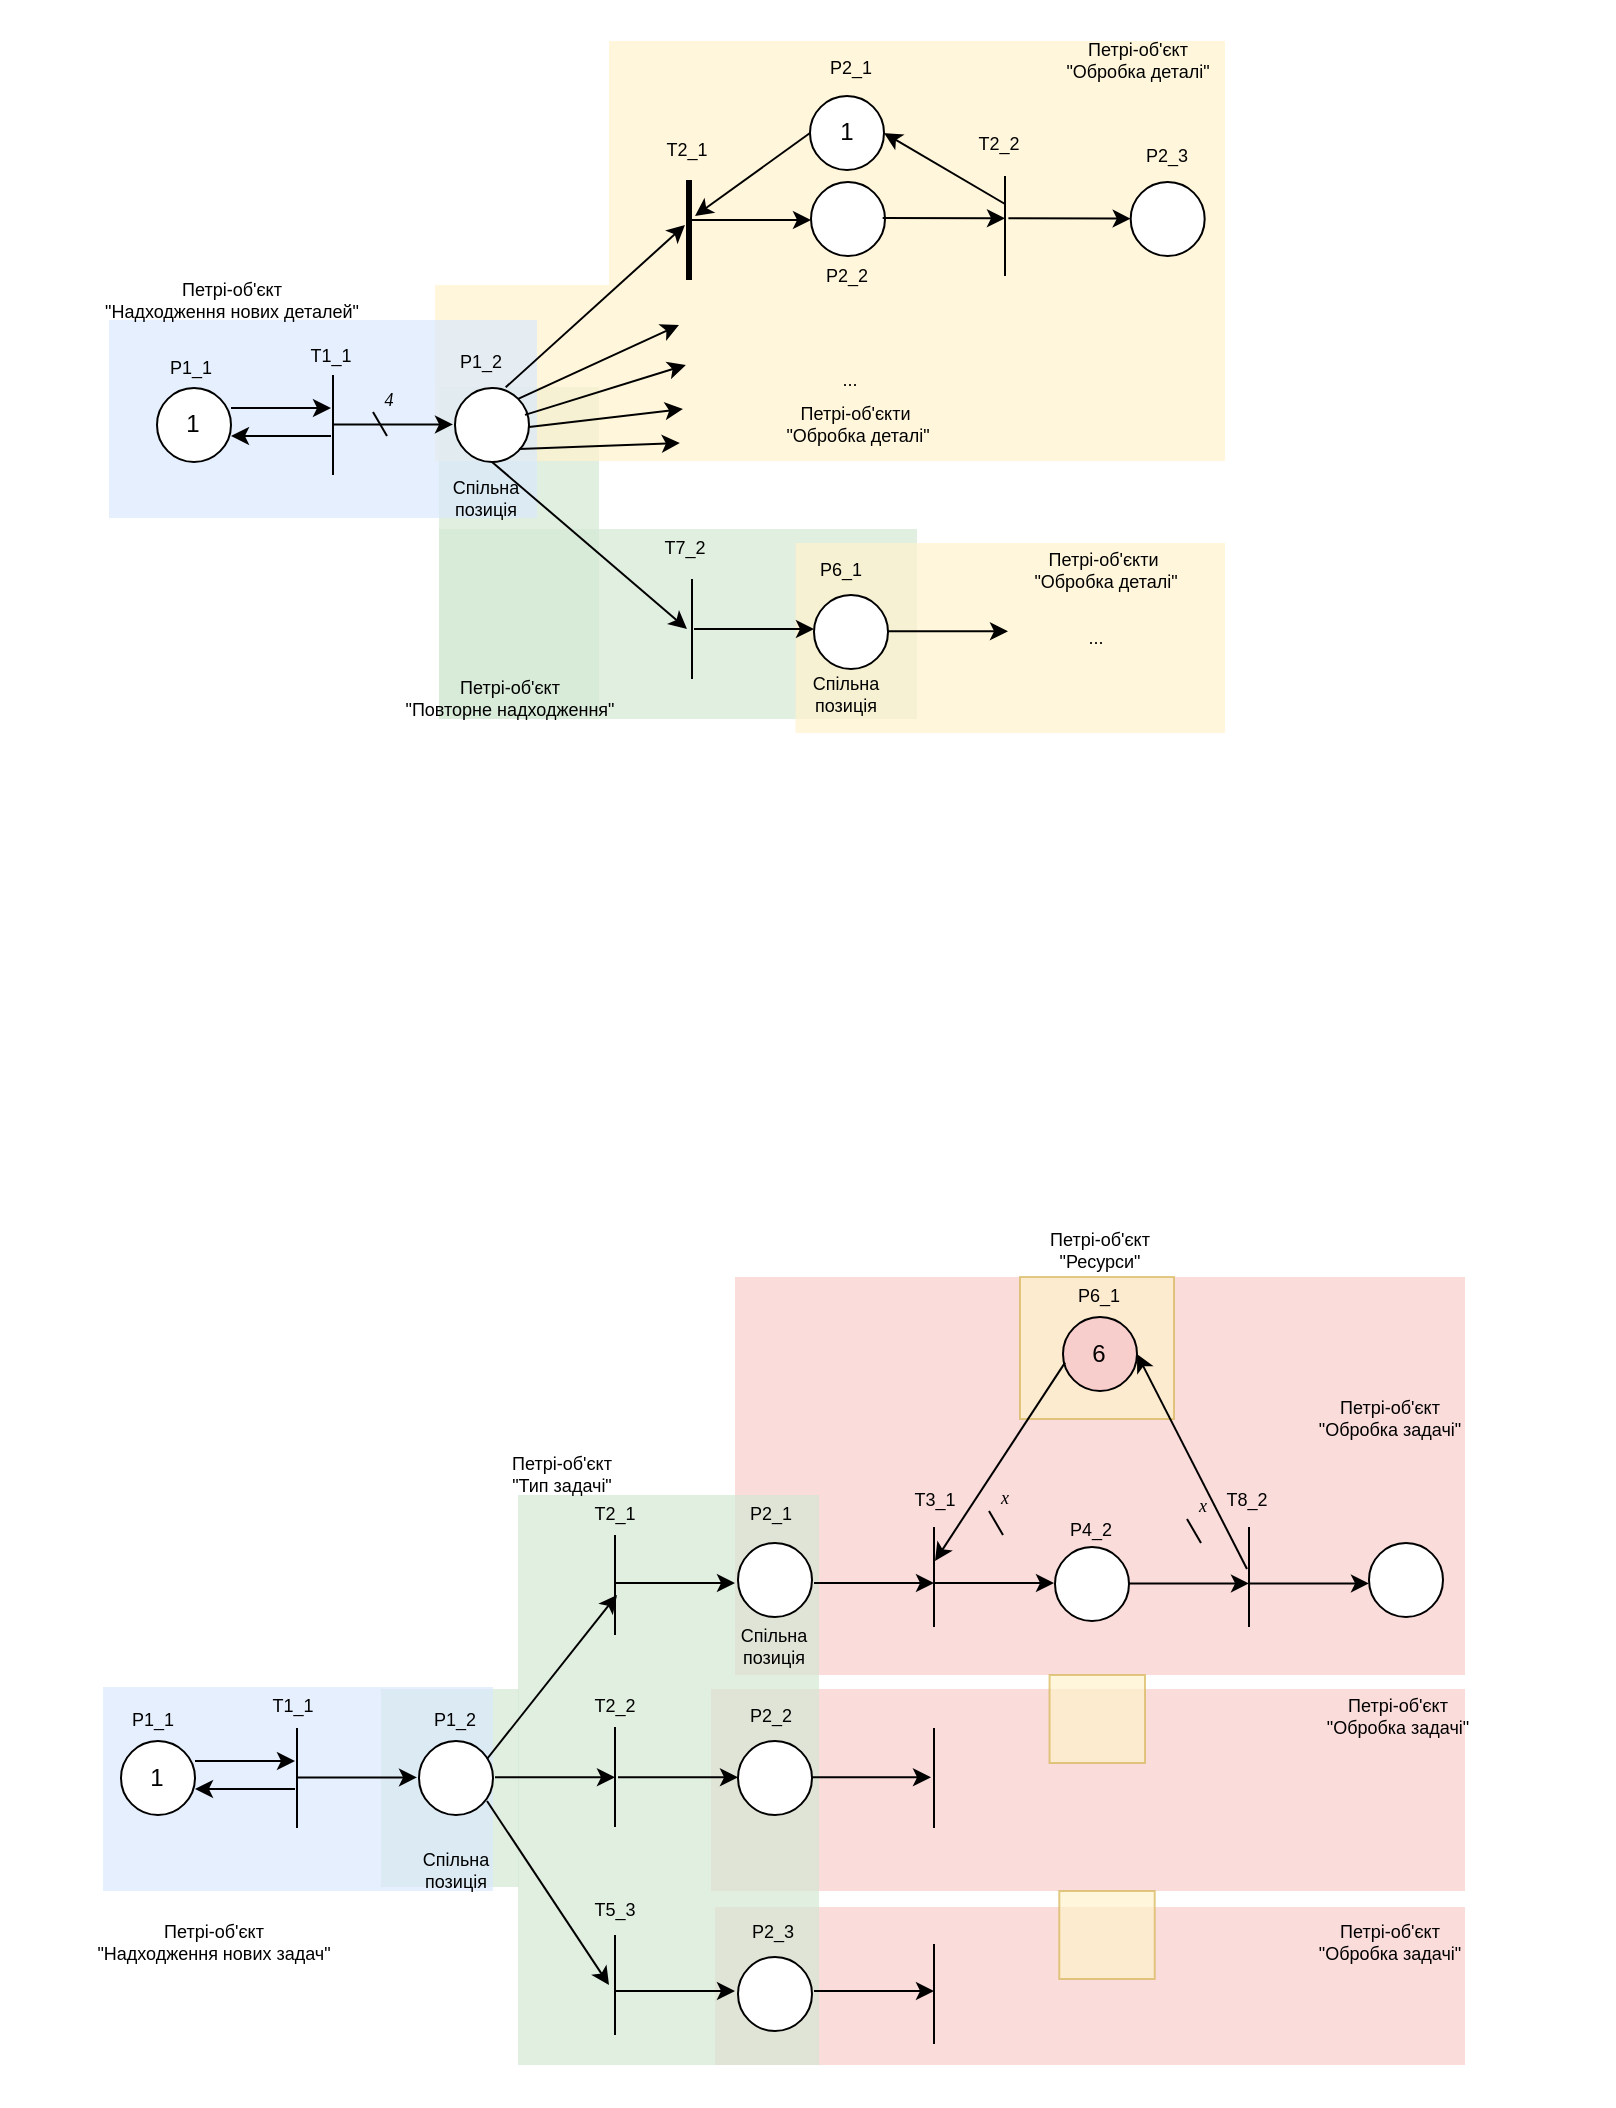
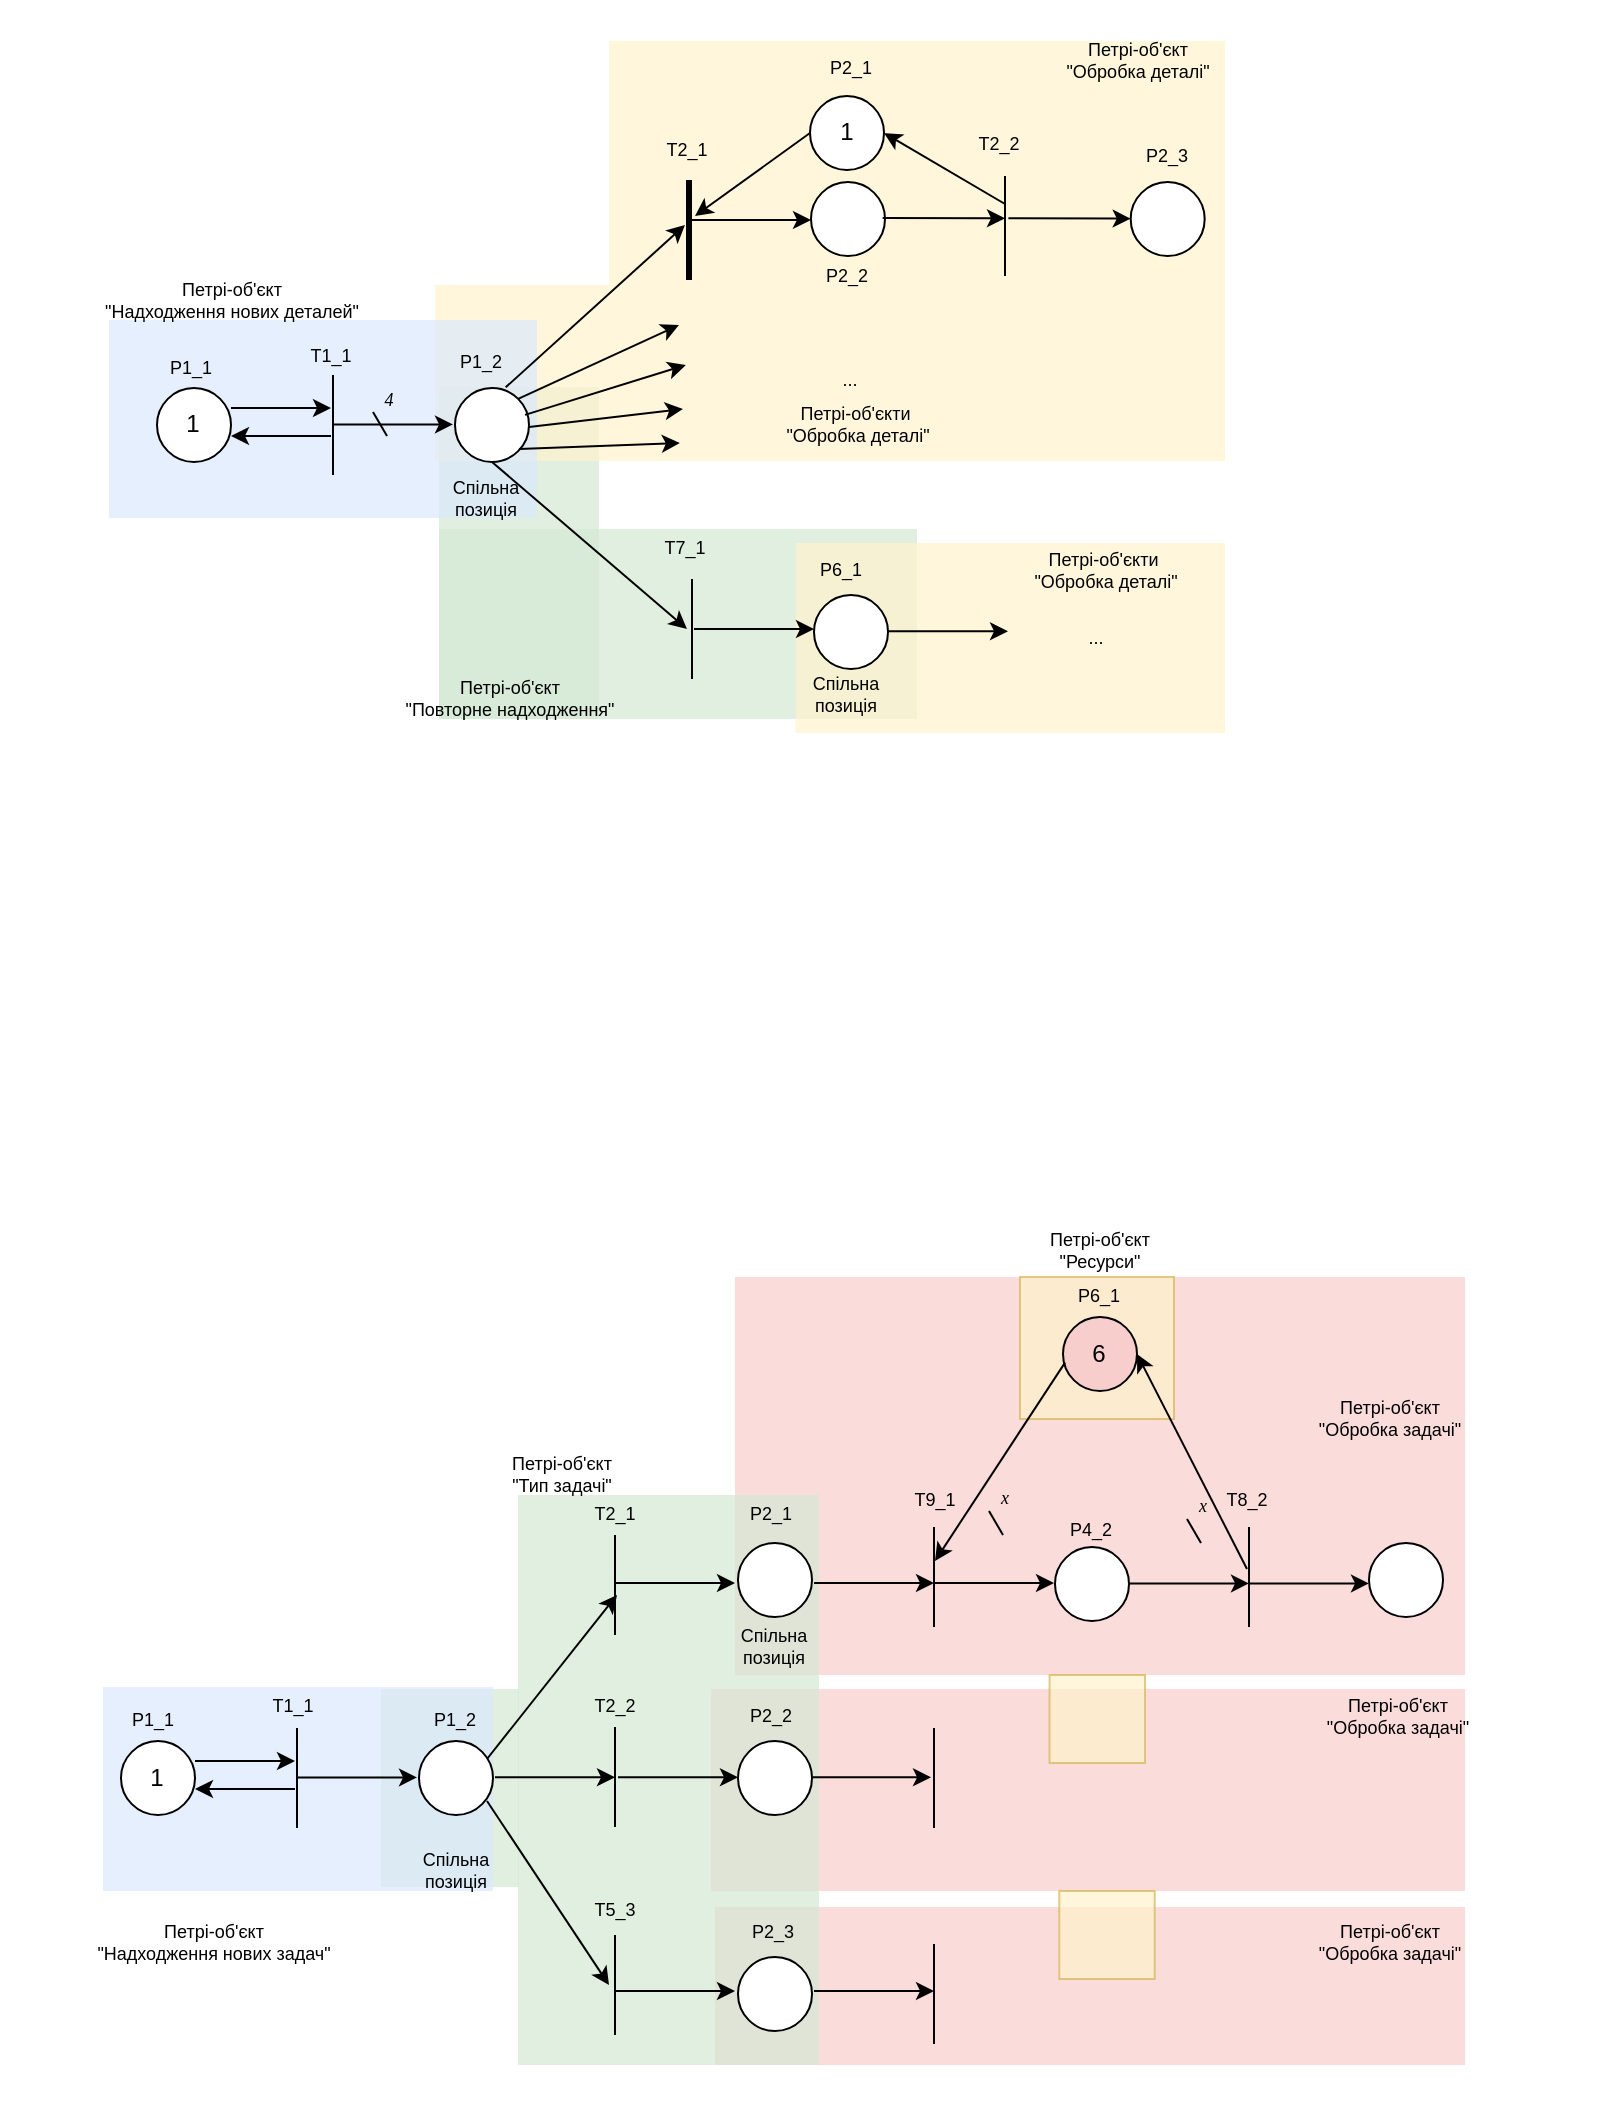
- <mxCell id="108" value="T7_2" style="text;html=1;strokeColor=none;fillColor=none;align=center;verticalAlign=middle;whiteSpace=wrap;rounded=0;opacity=70;fontSize=9;" parent="1" vertex="1"><mxGeometry x="331" y="264" width="23" height="20" as="geometry" /></mxCell>
+ <mxCell id="108" value="T7_1" style="text;html=1;strokeColor=none;fillColor=none;align=center;verticalAlign=middle;whiteSpace=wrap;rounded=0;opacity=70;fontSize=9;" parent="1" vertex="1"><mxGeometry x="331" y="264" width="23" height="20" as="geometry" /></mxCell>
- <mxCell id="88" value="T3_1" style="text;html=1;strokeColor=none;fillColor=none;align=center;verticalAlign=middle;whiteSpace=wrap;rounded=0;opacity=70;fontSize=9;" parent="1" vertex="1"><mxGeometry x="456" y="740" width="23" height="20" as="geometry" /></mxCell>
+ <mxCell id="88" value="T9_1" style="text;html=1;strokeColor=none;fillColor=none;align=center;verticalAlign=middle;whiteSpace=wrap;rounded=0;opacity=70;fontSize=9;" parent="1" vertex="1"><mxGeometry x="456" y="740" width="23" height="20" as="geometry" /></mxCell>
